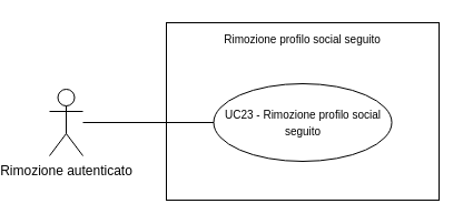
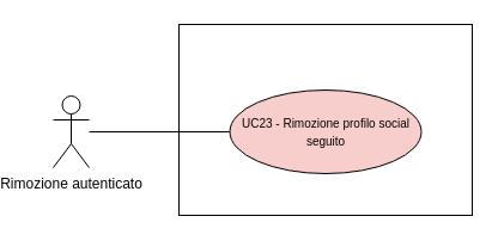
- <mxCell id="6" value="Rimozione profilo social seguito" style="text;html=1;strokeColor=none;fillColor=none;align=center;verticalAlign=middle;whiteSpace=wrap;rounded=0;fontSize=10;" vertex="1" parent="1"><mxGeometry x="145" y="20" width="205" height="30" as="geometry" /></mxCell>
- <mxCell id="5" value="&lt;font style=&quot;font-size: 10px;&quot;&gt;UC23 - Rimozione profilo social seguito&lt;/font&gt;" style="ellipse;whiteSpace=wrap;html=1;" parent="1" vertex="1"><mxGeometry x="167.5" y="75" width="160" height="70" as="geometry" /></mxCell>
+ <mxCell id="5" value="&lt;font style=&quot;font-size: 10px;&quot;&gt;UC23 - Rimozione profilo social seguito&lt;/font&gt;" style="ellipse;whiteSpace=wrap;html=1;fillColor=#f8cecc;" parent="1" vertex="1"><mxGeometry x="167.5" y="75" width="160" height="70" as="geometry" /></mxCell>
